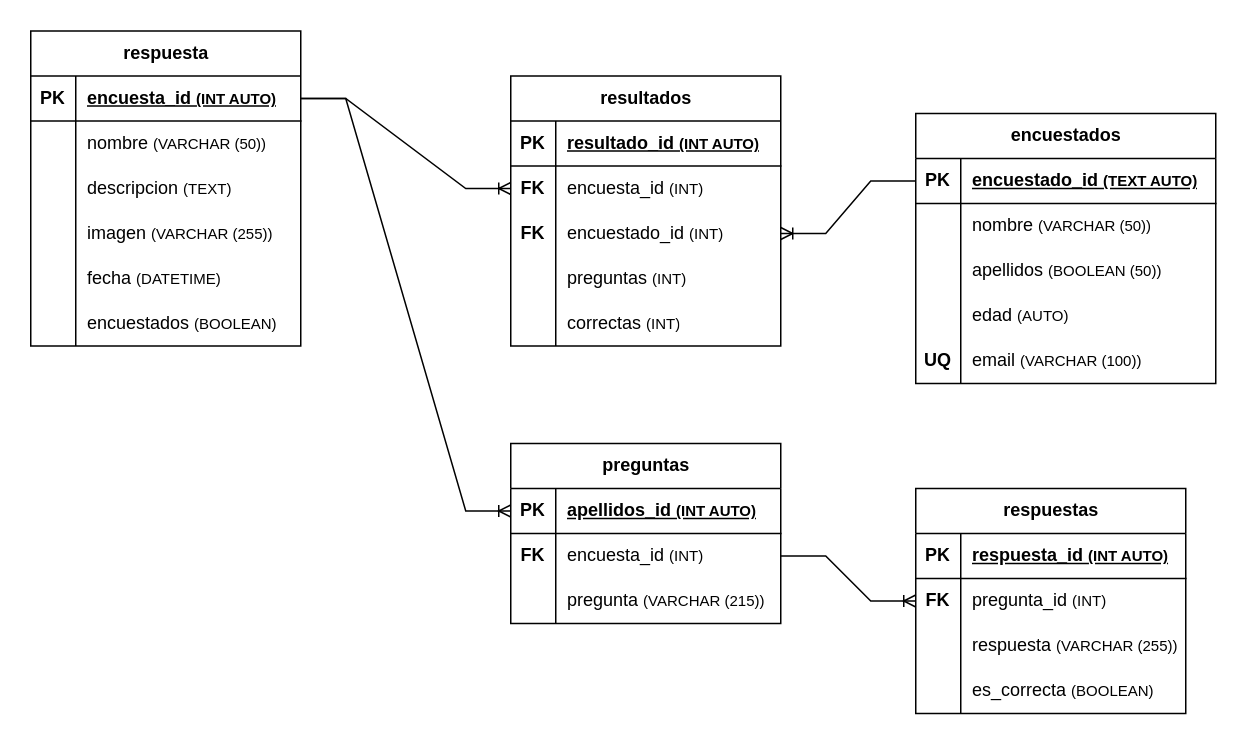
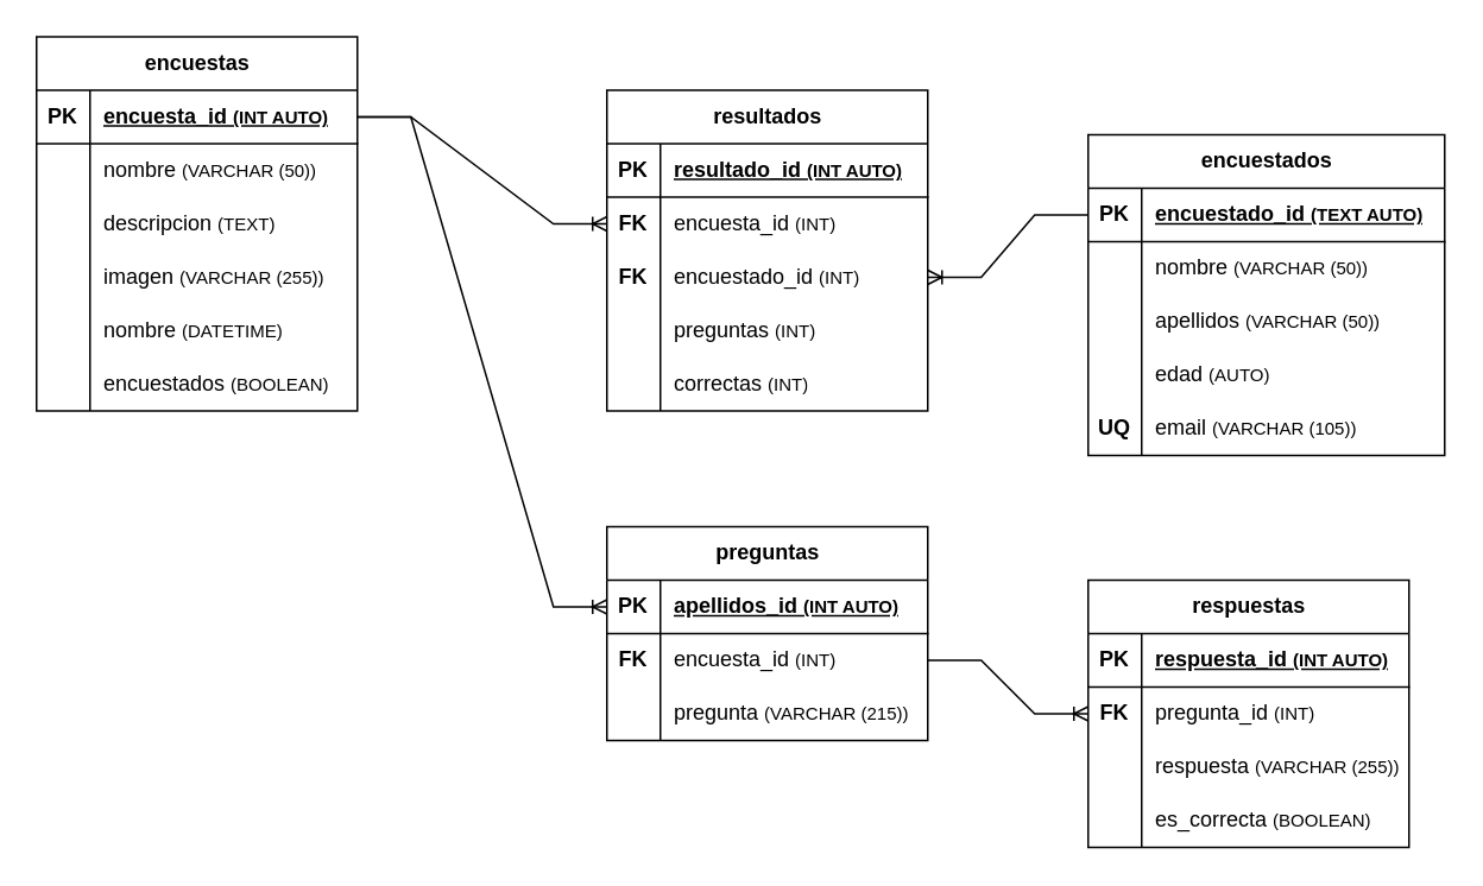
- <mxCell id="2" value="respuesta" style="shape=table;startSize=30;container=1;collapsible=1;childLayout=tableLayout;fixedRows=1;rowLines=0;fontStyle=1;align=center;resizeLast=1;html=1;" vertex="1" parent="1"><mxGeometry x="20" y="20" width="180" height="210" as="geometry"><mxRectangle x="335" y="70" width="100" height="30" as="alternateBounds" /></mxGeometry></mxCell>
+ <mxCell id="2" value="encuestas" style="shape=table;startSize=30;container=1;collapsible=1;childLayout=tableLayout;fixedRows=1;rowLines=0;fontStyle=1;align=center;resizeLast=1;html=1;" vertex="1" parent="1"><mxGeometry x="20" y="20" width="180" height="210" as="geometry"><mxRectangle x="335" y="70" width="100" height="30" as="alternateBounds" /></mxGeometry></mxCell>
- <mxCell id="69" value="apellidos &lt;font style=&quot;font-size: 10px;&quot;&gt;(BOOLEAN (50))&lt;/font&gt;" style="shape=partialRectangle;connectable=0;fillColor=none;top=0;left=0;bottom=0;right=0;align=left;spacingLeft=6;overflow=hidden;whiteSpace=wrap;html=1;" vertex="1" parent="67"><mxGeometry x="30" width="170" height="30" as="geometry"><mxRectangle width="170" height="30" as="alternateBounds" /></mxGeometry></mxCell>
+ <mxCell id="69" value="apellidos &lt;font style=&quot;font-size: 10px;&quot;&gt;(VARCHAR (50))&lt;/font&gt;" style="shape=partialRectangle;connectable=0;fillColor=none;top=0;left=0;bottom=0;right=0;align=left;spacingLeft=6;overflow=hidden;whiteSpace=wrap;html=1;" vertex="1" parent="67"><mxGeometry x="30" width="170" height="30" as="geometry"><mxRectangle width="170" height="30" as="alternateBounds" /></mxGeometry></mxCell>
- <mxCell id="17" value="fecha &lt;font style=&quot;font-size: 10px;&quot;&gt;(DATETIME)&lt;/font&gt;" style="shape=partialRectangle;connectable=0;fillColor=none;top=0;left=0;bottom=0;right=0;align=left;spacingLeft=6;overflow=hidden;whiteSpace=wrap;html=1;" vertex="1" parent="15"><mxGeometry x="30" width="150" height="30" as="geometry"><mxRectangle width="150" height="30" as="alternateBounds" /></mxGeometry></mxCell>
+ <mxCell id="17" value="nombre &lt;font style=&quot;font-size: 10px;&quot;&gt;(DATETIME)&lt;/font&gt;" style="shape=partialRectangle;connectable=0;fillColor=none;top=0;left=0;bottom=0;right=0;align=left;spacingLeft=6;overflow=hidden;whiteSpace=wrap;html=1;" vertex="1" parent="15"><mxGeometry x="30" width="150" height="30" as="geometry"><mxRectangle width="150" height="30" as="alternateBounds" /></mxGeometry></mxCell>
- <mxCell id="75" value="email &lt;font style=&quot;font-size: 10px;&quot;&gt;(VARCHAR (100))&lt;/font&gt;" style="shape=partialRectangle;connectable=0;fillColor=none;top=0;left=0;bottom=0;right=0;align=left;spacingLeft=6;overflow=hidden;whiteSpace=wrap;html=1;" vertex="1" parent="73"><mxGeometry x="30" width="170" height="30" as="geometry"><mxRectangle width="170" height="30" as="alternateBounds" /></mxGeometry></mxCell>
+ <mxCell id="75" value="email &lt;font style=&quot;font-size: 10px;&quot;&gt;(VARCHAR (105))&lt;/font&gt;" style="shape=partialRectangle;connectable=0;fillColor=none;top=0;left=0;bottom=0;right=0;align=left;spacingLeft=6;overflow=hidden;whiteSpace=wrap;html=1;" vertex="1" parent="73"><mxGeometry x="30" width="170" height="30" as="geometry"><mxRectangle width="170" height="30" as="alternateBounds" /></mxGeometry></mxCell>
